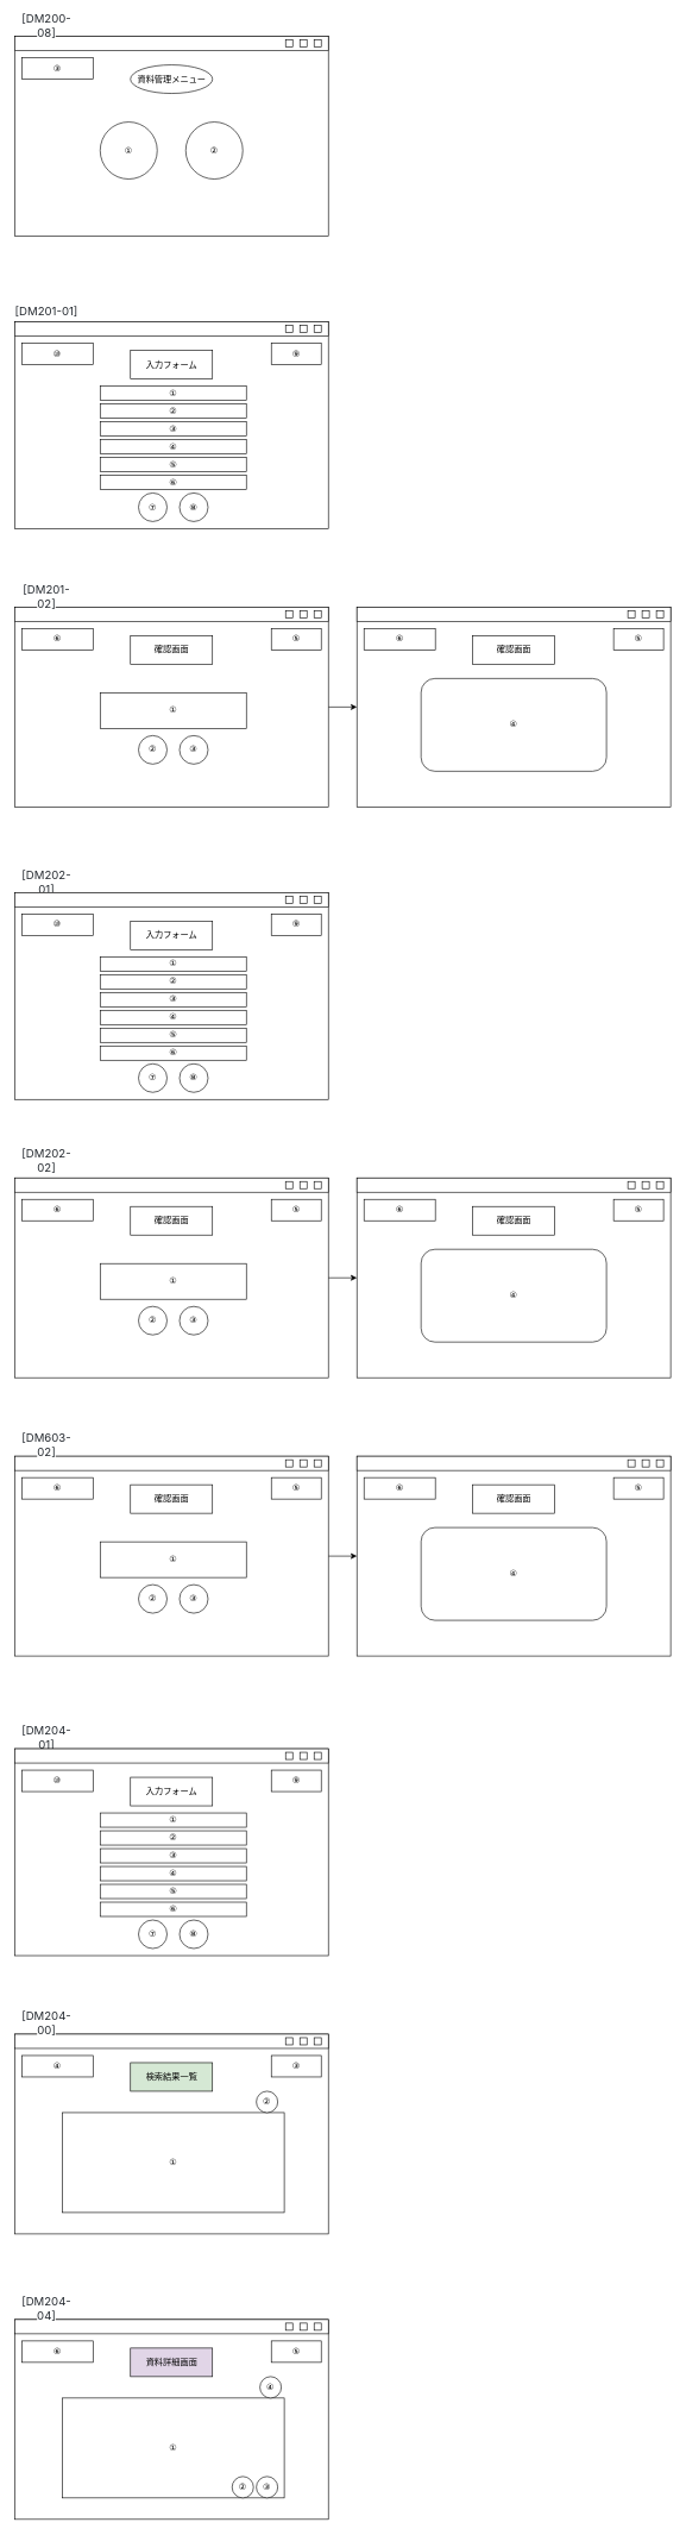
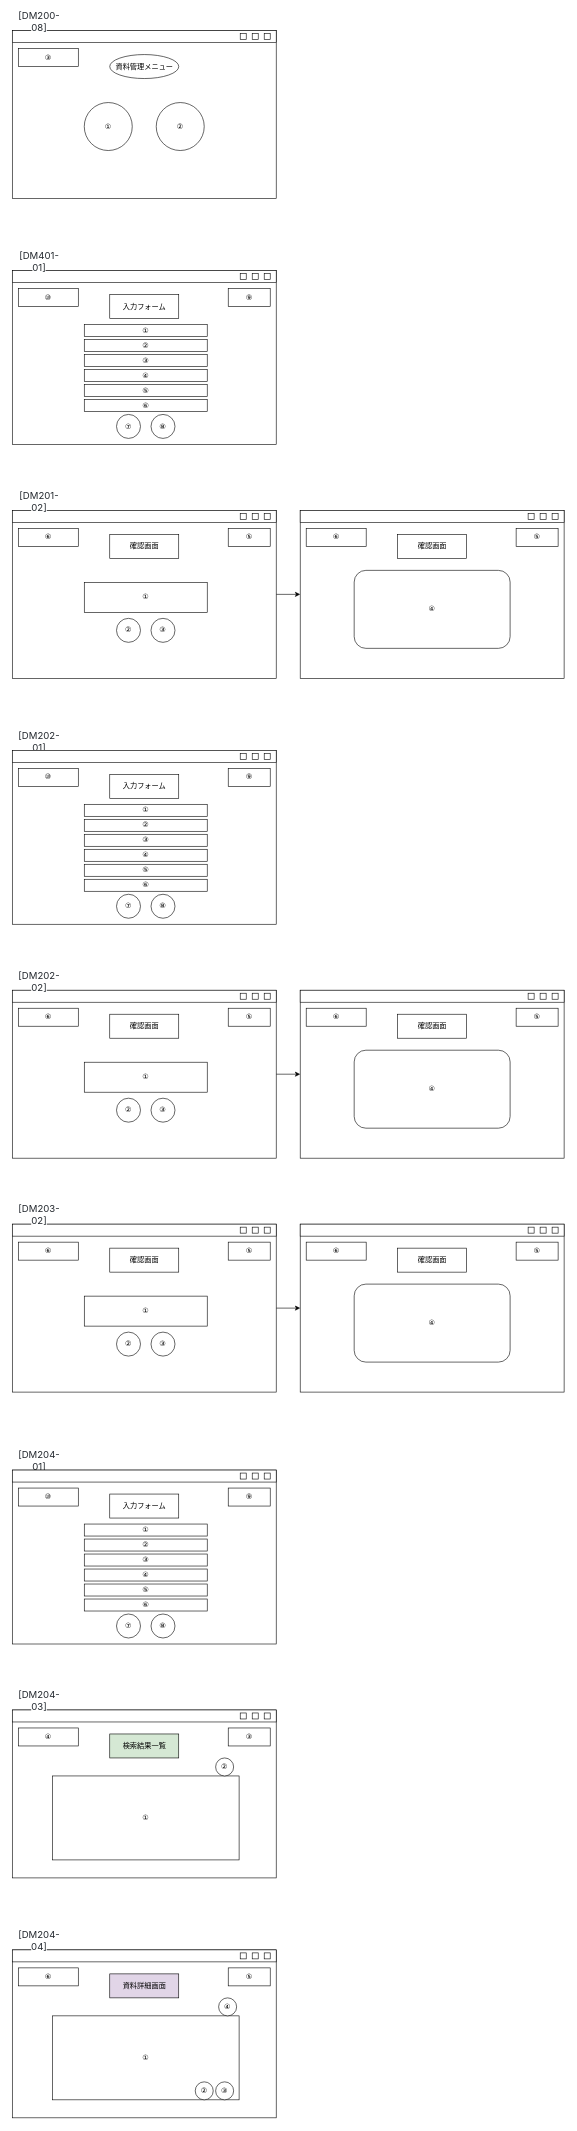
- <mxCell id="19" value="&lt;span style=&quot;color: rgb(36, 41, 47); font-family: -apple-system, BlinkMacSystemFont, &amp;quot;Segoe UI&amp;quot;, Helvetica, Arial, sans-serif, &amp;quot;Apple Color Emoji&amp;quot;, &amp;quot;Segoe UI Emoji&amp;quot;; font-size: 16px; text-align: left; background-color: rgb(255, 255, 255);&quot;&gt;[DM201-01]&lt;/span&gt;" style="text;html=1;strokeColor=none;fillColor=none;align=center;verticalAlign=middle;whiteSpace=wrap;rounded=0;" parent="1" vertex="1"><mxGeometry x="20" y="420" width="90" height="30" as="geometry" /></mxCell>
+ <mxCell id="19" value="&lt;span style=&quot;color: rgb(36, 41, 47); font-family: -apple-system, BlinkMacSystemFont, &amp;quot;Segoe UI&amp;quot;, Helvetica, Arial, sans-serif, &amp;quot;Apple Color Emoji&amp;quot;, &amp;quot;Segoe UI Emoji&amp;quot;; font-size: 16px; text-align: left; background-color: rgb(255, 255, 255);&quot;&gt;[DM401-01]&lt;/span&gt;" style="text;html=1;strokeColor=none;fillColor=none;align=center;verticalAlign=middle;whiteSpace=wrap;rounded=0;" parent="1" vertex="1"><mxGeometry x="20" y="420" width="90" height="30" as="geometry" /></mxCell>
- <mxCell id="56" value="&lt;span style=&quot;color: rgb(36, 41, 47); font-family: -apple-system, BlinkMacSystemFont, &amp;quot;Segoe UI&amp;quot;, Helvetica, Arial, sans-serif, &amp;quot;Apple Color Emoji&amp;quot;, &amp;quot;Segoe UI Emoji&amp;quot;; font-size: 16px; text-align: left; background-color: rgb(255, 255, 255);&quot;&gt;[DM202-02]&lt;/span&gt;" style="text;html=1;strokeColor=none;fillColor=none;align=center;verticalAlign=middle;whiteSpace=wrap;rounded=0;" parent="1" vertex="1"><mxGeometry x="20" y="1610" width="90" height="30" as="geometry" /></mxCell>
+ <mxCell id="56" value="&lt;span style=&quot;color: rgb(36, 41, 47); font-family: -apple-system, BlinkMacSystemFont, &amp;quot;Segoe UI&amp;quot;, Helvetica, Arial, sans-serif, &amp;quot;Apple Color Emoji&amp;quot;, &amp;quot;Segoe UI Emoji&amp;quot;; font-size: 16px; text-align: left; background-color: rgb(255, 255, 255);&quot;&gt;[DM202-02]&lt;/span&gt;" style="text;html=1;strokeColor=none;fillColor=none;align=center;verticalAlign=middle;whiteSpace=wrap;rounded=0;" parent="1" vertex="1"><mxGeometry x="20" y="1620" width="90" height="30" as="geometry" /></mxCell>
- <mxCell id="78" value="&lt;span style=&quot;color: rgb(36, 41, 47); font-family: -apple-system, BlinkMacSystemFont, &amp;quot;Segoe UI&amp;quot;, Helvetica, Arial, sans-serif, &amp;quot;Apple Color Emoji&amp;quot;, &amp;quot;Segoe UI Emoji&amp;quot;; font-size: 16px; text-align: left; background-color: rgb(255, 255, 255);&quot;&gt;[DM603-02]&lt;/span&gt;" style="text;html=1;strokeColor=none;fillColor=none;align=center;verticalAlign=middle;whiteSpace=wrap;rounded=0;" parent="1" vertex="1"><mxGeometry x="20" y="2010" width="90" height="30" as="geometry" /></mxCell>
+ <mxCell id="78" value="&lt;span style=&quot;color: rgb(36, 41, 47); font-family: -apple-system, BlinkMacSystemFont, &amp;quot;Segoe UI&amp;quot;, Helvetica, Arial, sans-serif, &amp;quot;Apple Color Emoji&amp;quot;, &amp;quot;Segoe UI Emoji&amp;quot;; font-size: 16px; text-align: left; background-color: rgb(255, 255, 255);&quot;&gt;[DM203-02]&lt;/span&gt;" style="text;html=1;strokeColor=none;fillColor=none;align=center;verticalAlign=middle;whiteSpace=wrap;rounded=0;" parent="1" vertex="1"><mxGeometry x="20" y="2010" width="90" height="30" as="geometry" /></mxCell>
- <mxCell id="100" value="&lt;span style=&quot;color: rgb(36, 41, 47); font-family: -apple-system, BlinkMacSystemFont, &amp;quot;Segoe UI&amp;quot;, Helvetica, Arial, sans-serif, &amp;quot;Apple Color Emoji&amp;quot;, &amp;quot;Segoe UI Emoji&amp;quot;; font-size: 16px; text-align: left; background-color: rgb(255, 255, 255);&quot;&gt;[DM204-00]&lt;/span&gt;" style="text;html=1;strokeColor=none;fillColor=none;align=center;verticalAlign=middle;whiteSpace=wrap;rounded=0;" parent="1" vertex="1"><mxGeometry x="20" y="2820" width="90" height="30" as="geometry" /></mxCell>
+ <mxCell id="100" value="&lt;span style=&quot;color: rgb(36, 41, 47); font-family: -apple-system, BlinkMacSystemFont, &amp;quot;Segoe UI&amp;quot;, Helvetica, Arial, sans-serif, &amp;quot;Apple Color Emoji&amp;quot;, &amp;quot;Segoe UI Emoji&amp;quot;; font-size: 16px; text-align: left; background-color: rgb(255, 255, 255);&quot;&gt;[DM204-03]&lt;/span&gt;" style="text;html=1;strokeColor=none;fillColor=none;align=center;verticalAlign=middle;whiteSpace=wrap;rounded=0;" parent="1" vertex="1"><mxGeometry x="20" y="2820" width="90" height="30" as="geometry" /></mxCell>
